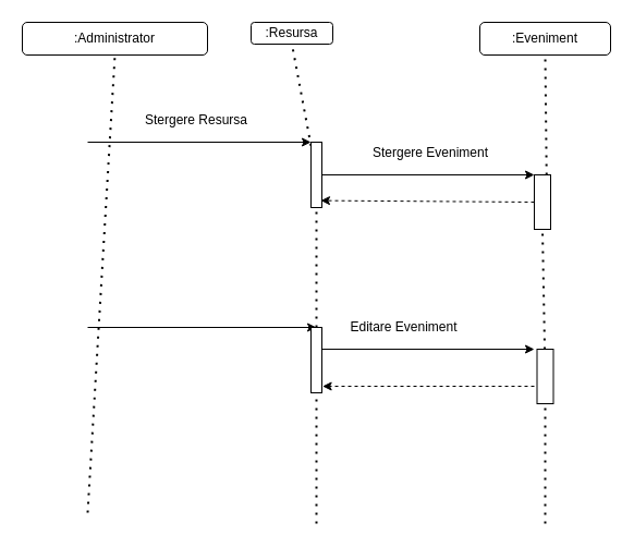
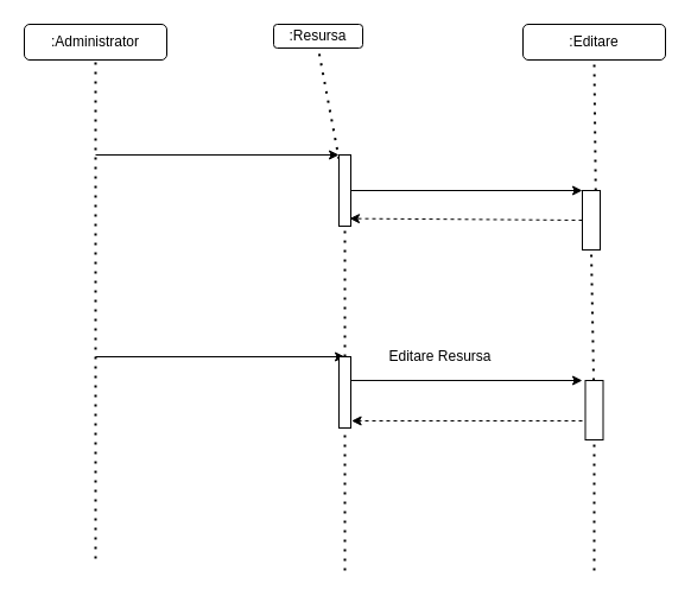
- <mxCell id="2" value=":Administrator" style="rounded=1;whiteSpace=wrap;html=1;" vertex="1" parent="1"><mxGeometry x="20" y="20" width="170" height="30" as="geometry" /></mxCell>
+ <mxCell id="2" value=":Administrator" style="rounded=1;whiteSpace=wrap;html=1;" vertex="1" parent="1"><mxGeometry x="20" y="20" width="120" height="30" as="geometry" /></mxCell>
- <mxCell id="4" value=":Eveniment" style="rounded=1;whiteSpace=wrap;html=1;" vertex="1" parent="1"><mxGeometry x="440" y="20" width="120" height="30" as="geometry" /></mxCell>
+ <mxCell id="4" value=":Editare" style="rounded=1;whiteSpace=wrap;html=1;" vertex="1" parent="1"><mxGeometry x="440" y="20" width="120" height="30" as="geometry" /></mxCell>
- <mxCell id="9" value="Stergere Resursa" style="text;html=1;strokeColor=none;fillColor=none;align=center;verticalAlign=middle;whiteSpace=wrap;rounded=0;" vertex="1" parent="1"><mxGeometry x="120" y="100" width="120" height="20" as="geometry" /></mxCell>
- <mxCell id="21" value="Stergere Eveniment" style="text;html=1;strokeColor=none;fillColor=none;align=center;verticalAlign=middle;whiteSpace=wrap;rounded=0;" vertex="1" parent="1"><mxGeometry x="330" y="130" width="130" height="20" as="geometry" /></mxCell>
- <mxCell id="25" value="Editare Eveniment" style="text;html=1;align=center;verticalAlign=middle;resizable=0;points=[];autosize=1;" vertex="1" parent="1"><mxGeometry x="315" y="290" width="110" height="20" as="geometry" /></mxCell>
+ <mxCell id="25" value="Editare Resursa" style="text;html=1;align=center;verticalAlign=middle;resizable=0;points=[];autosize=1;" vertex="1" parent="1"><mxGeometry x="315" y="290" width="110" height="20" as="geometry" /></mxCell>
